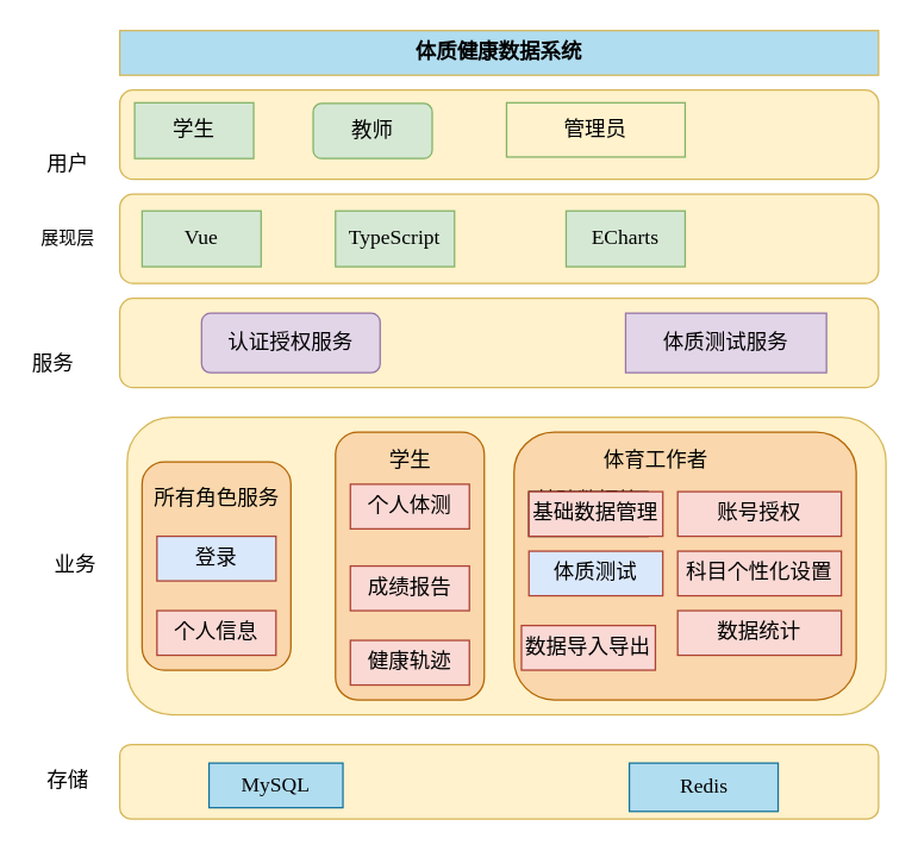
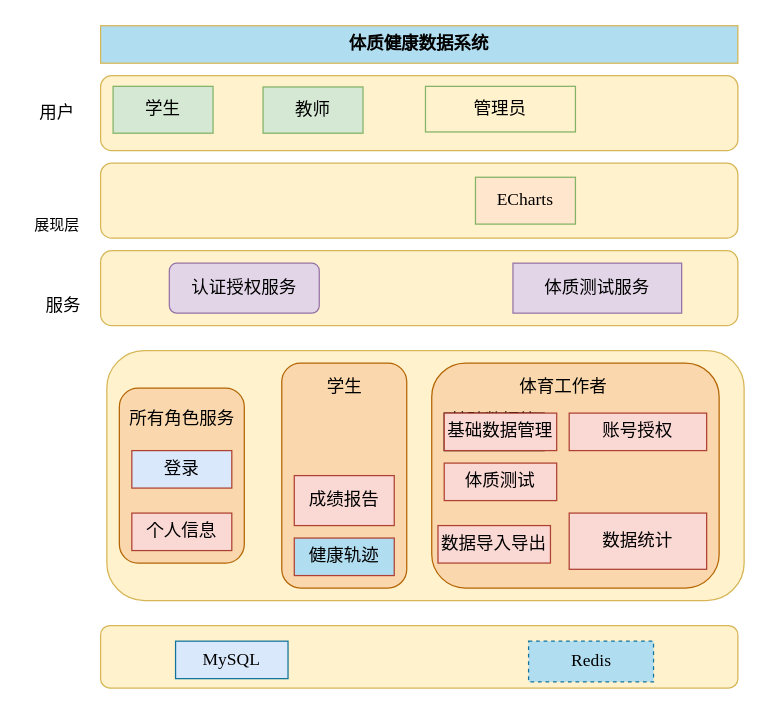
- <mxCell id="5" value="教师" style="whiteSpace=wrap;html=1;fillColor=#d5e8d4;strokeColor=#82b366;fontSize=14;fontStyle=0;fontFamily=宋体;rounded=1;" parent="1" vertex="1"><mxGeometry x="210" y="69" width="80" height="37" as="geometry" /></mxCell>
+ <mxCell id="5" value="教师" style="rounded=0;whiteSpace=wrap;html=1;fillColor=#d5e8d4;strokeColor=#82b366;fontSize=14;fontStyle=0;fontFamily=宋体;" parent="1" vertex="1"><mxGeometry x="210" y="69" width="80" height="37" as="geometry" /></mxCell>
- <mxCell id="3" value="用户" style="text;html=1;align=center;verticalAlign=middle;resizable=0;points=[];autosize=1;strokeColor=none;fillColor=none;fontSize=14;fontStyle=0;fontFamily=宋体;" parent="1" vertex="1"><mxGeometry x="25" y="99.5" width="40" height="20" as="geometry" /></mxCell>
+ <mxCell id="3" value="用户" style="text;html=1;align=center;verticalAlign=middle;resizable=0;points=[];autosize=1;strokeColor=none;fillColor=none;fontSize=14;fontStyle=0;fontFamily=宋体;" parent="1" vertex="1"><mxGeometry x="25" y="79.5" width="40" height="20" as="geometry" /></mxCell>
- <mxCell id="37" value="展现层" style="text;html=1;align=center;verticalAlign=middle;resizable=0;points=[];autosize=1;strokeColor=none;fillColor=none;" vertex="1" parent="1"><mxGeometry x="20" y="150" width="50" height="20" as="geometry" /></mxCell>
+ <mxCell id="37" value="展现层" style="text;html=1;align=center;verticalAlign=middle;resizable=0;points=[];autosize=1;strokeColor=none;fillColor=none;" vertex="1" parent="1"><mxGeometry x="20" y="170" width="50" height="20" as="geometry" /></mxCell>
- <mxCell id="38" value="Vue" style="rounded=0;whiteSpace=wrap;html=1;fillColor=#d5e8d4;strokeColor=#82b366;fontSize=14;fontStyle=0;fontFamily=宋体;" vertex="1" parent="1"><mxGeometry x="95" y="141.25" width="80" height="37.5" as="geometry" /></mxCell>
- <mxCell id="40" value="TypeScript" style="rounded=0;whiteSpace=wrap;html=1;fillColor=#d5e8d4;strokeColor=#82b366;fontSize=14;fontStyle=0;fontFamily=宋体;" vertex="1" parent="1"><mxGeometry x="225" y="141.25" width="80" height="37.5" as="geometry" /></mxCell>
- <mxCell id="39" value="ECharts" style="rounded=0;whiteSpace=wrap;html=1;fillColor=#d5e8d4;strokeColor=#82b366;fontSize=14;fontStyle=0;fontFamily=宋体;" vertex="1" parent="1"><mxGeometry x="380" y="141.25" width="80" height="37.5" as="geometry" /></mxCell>
+ <mxCell id="39" value="ECharts" style="rounded=0;whiteSpace=wrap;html=1;fillColor=#ffe6cc;strokeColor=#82b366;fontSize=14;fontStyle=0;fontFamily=宋体;" vertex="1" parent="1"><mxGeometry x="380" y="141.25" width="80" height="37.5" as="geometry" /></mxCell>
- <mxCell id="9" value="体质测试服务" style="rounded=0;whiteSpace=wrap;html=1;fillColor=#e1d5e7;strokeColor=#9673a6;fontSize=14;fontStyle=0;fontFamily=宋体;" parent="1" vertex="1"><mxGeometry x="420" y="210" width="135" height="40" as="geometry" /></mxCell>
+ <mxCell id="9" value="体质测试服务" style="rounded=0;whiteSpace=wrap;html=1;fillColor=#e1d5e7;strokeColor=#9673a6;fontSize=14;fontStyle=0;fontFamily=宋体;" parent="1" vertex="1"><mxGeometry x="410" y="210" width="135" height="40" as="geometry" /></mxCell>
- <mxCell id="10" value="服务" style="text;html=1;align=center;verticalAlign=middle;resizable=0;points=[];autosize=1;strokeColor=none;fillColor=none;fontSize=14;fontStyle=0;fontFamily=宋体;" parent="1" vertex="1"><mxGeometry x="15" y="235" width="40" height="20" as="geometry" /></mxCell>
+ <mxCell id="10" value="服务" style="text;html=1;align=center;verticalAlign=middle;resizable=0;points=[];autosize=1;strokeColor=none;fillColor=none;fontSize=14;fontStyle=0;fontFamily=宋体;" parent="1" vertex="1"><mxGeometry x="30" y="235" width="40" height="20" as="geometry" /></mxCell>
- <mxCell id="22" value="体育工作者" style="text;html=1;align=center;verticalAlign=middle;resizable=0;points=[];autosize=1;strokeColor=none;fillColor=none;fontSize=14;fontStyle=0;fontFamily=宋体;" parent="1" vertex="1"><mxGeometry x="395" y="300" width="90" height="20" as="geometry" /></mxCell>
+ <mxCell id="22" value="体育工作者" style="text;html=1;align=center;verticalAlign=middle;resizable=0;points=[];autosize=1;strokeColor=none;fillColor=none;fontSize=14;fontStyle=0;fontFamily=宋体;" parent="1" vertex="1"><mxGeometry x="405" y="300" width="90" height="20" as="geometry" /></mxCell>
- <mxCell id="19" value="个人体测" style="rounded=0;whiteSpace=wrap;html=1;fillColor=#fad9d5;strokeColor=#ae4132;fontSize=14;fontStyle=0;fontFamily=宋体;" parent="1" vertex="1"><mxGeometry x="235" y="325" width="80" height="30" as="geometry" /></mxCell>
- <mxCell id="12" value="业务" style="text;html=1;align=center;verticalAlign=middle;resizable=0;points=[];autosize=1;strokeColor=none;fillColor=none;fontSize=14;fontStyle=0;fontFamily=宋体;" parent="1" vertex="1"><mxGeometry x="30" y="370" width="40" height="20" as="geometry" /></mxCell>
- <mxCell id="25" value="体质测试" style="rounded=0;whiteSpace=wrap;html=1;fillColor=#dae8fc;strokeColor=#ae4132;fontSize=14;fontStyle=0;fontFamily=宋体;" parent="1" vertex="1"><mxGeometry x="355" y="370" width="90" height="30" as="geometry" /></mxCell>
+ <mxCell id="25" value="体质测试" style="rounded=0;whiteSpace=wrap;html=1;fillColor=#fad9d5;strokeColor=#ae4132;fontSize=14;fontStyle=0;fontFamily=宋体;" parent="1" vertex="1"><mxGeometry x="355" y="370" width="90" height="30" as="geometry" /></mxCell>
- <mxCell id="24" value="科目个性化设置" style="rounded=0;whiteSpace=wrap;html=1;fillColor=#fad9d5;strokeColor=#ae4132;fontSize=14;fontStyle=0;fontFamily=宋体;" parent="1" vertex="1"><mxGeometry x="455" y="370" width="110" height="30" as="geometry" /></mxCell>
- <mxCell id="20" value="成绩报告" style="rounded=0;whiteSpace=wrap;html=1;fillColor=#fad9d5;strokeColor=#ae4132;fontSize=14;fontStyle=0;fontFamily=宋体;" parent="1" vertex="1"><mxGeometry x="235" y="380" width="80" height="30" as="geometry" /></mxCell>
+ <mxCell id="20" value="成绩报告" style="rounded=0;whiteSpace=wrap;html=1;fillColor=#fad9d5;strokeColor=#ae4132;fontSize=14;fontStyle=0;fontFamily=宋体;" parent="1" vertex="1"><mxGeometry x="235" y="380" width="80" height="40" as="geometry" /></mxCell>
- <mxCell id="27" value="数据统计" style="rounded=0;whiteSpace=wrap;html=1;fillColor=#fad9d5;strokeColor=#ae4132;fontSize=14;fontStyle=0;fontFamily=宋体;" parent="1" vertex="1"><mxGeometry x="455" y="410" width="110" height="30" as="geometry" /></mxCell>
+ <mxCell id="27" value="数据统计" style="rounded=0;whiteSpace=wrap;html=1;fillColor=#fad9d5;strokeColor=#ae4132;fontSize=14;fontStyle=0;fontFamily=宋体;" parent="1" vertex="1"><mxGeometry x="455" y="410" width="110" height="45" as="geometry" /></mxCell>
- <mxCell id="28" value="健康轨迹" style="rounded=0;whiteSpace=wrap;html=1;fillColor=#fad9d5;strokeColor=#ae4132;fontSize=14;fontStyle=0;fontFamily=宋体;" parent="1" vertex="1"><mxGeometry x="235" y="430" width="80" height="30" as="geometry" /></mxCell>
+ <mxCell id="28" value="健康轨迹" style="rounded=0;whiteSpace=wrap;html=1;fillColor=#b1ddf0;strokeColor=#ae4132;fontSize=14;fontStyle=0;fontFamily=宋体;" parent="1" vertex="1"><mxGeometry x="235" y="430" width="80" height="30" as="geometry" /></mxCell>
- <mxCell id="32" value="存储" style="text;html=1;align=center;verticalAlign=middle;resizable=0;points=[];autosize=1;strokeColor=none;fillColor=none;fontSize=14;fontStyle=0;fontFamily=宋体;" parent="1" vertex="1"><mxGeometry x="25" y="515" width="40" height="20" as="geometry" /></mxCell>
- <mxCell id="33" value="MySQL" style="rounded=0;whiteSpace=wrap;html=1;fillColor=#b1ddf0;strokeColor=#10739e;fontSize=14;fontStyle=0;fontFamily=宋体;" parent="1" vertex="1"><mxGeometry x="140" y="512.5" width="90" height="30" as="geometry" /></mxCell>
+ <mxCell id="33" value="MySQL" style="rounded=0;whiteSpace=wrap;html=1;fillColor=#dae8fc;strokeColor=#10739e;fontSize=14;fontStyle=0;fontFamily=宋体;" parent="1" vertex="1"><mxGeometry x="140" y="512.5" width="90" height="30" as="geometry" /></mxCell>
- <mxCell id="34" value="Redis" style="rounded=0;whiteSpace=wrap;html=1;fillColor=#b1ddf0;strokeColor=#10739e;fontSize=14;fontStyle=0;fontFamily=宋体;" parent="1" vertex="1"><mxGeometry x="422.5" y="512.5" width="100" height="32.5" as="geometry" /></mxCell>
+ <mxCell id="34" value="Redis" style="rounded=0;whiteSpace=wrap;html=1;fillColor=#b1ddf0;strokeColor=#10739e;fontSize=14;fontStyle=0;fontFamily=宋体;dashed=1;" parent="1" vertex="1"><mxGeometry x="422.5" y="512.5" width="100" height="32.5" as="geometry" /></mxCell>
